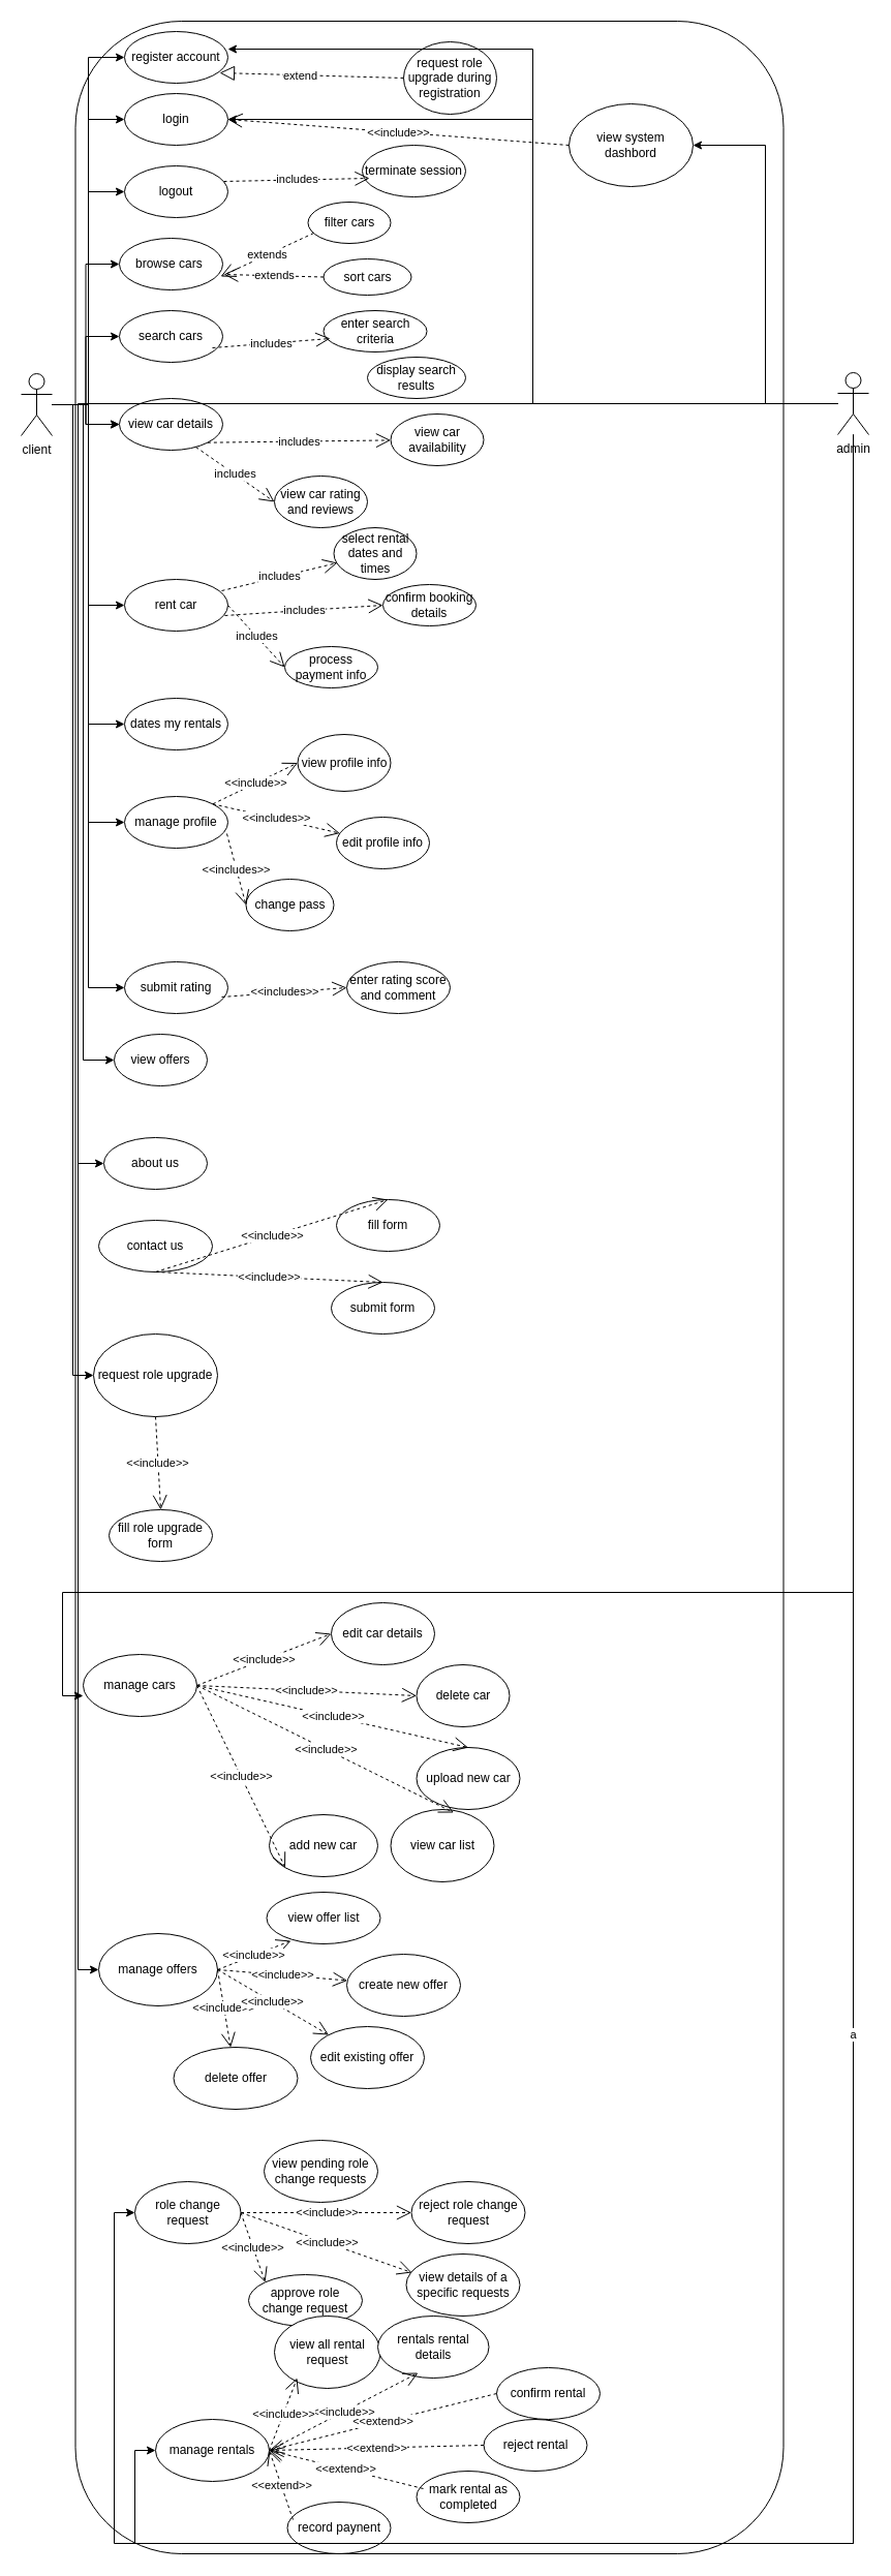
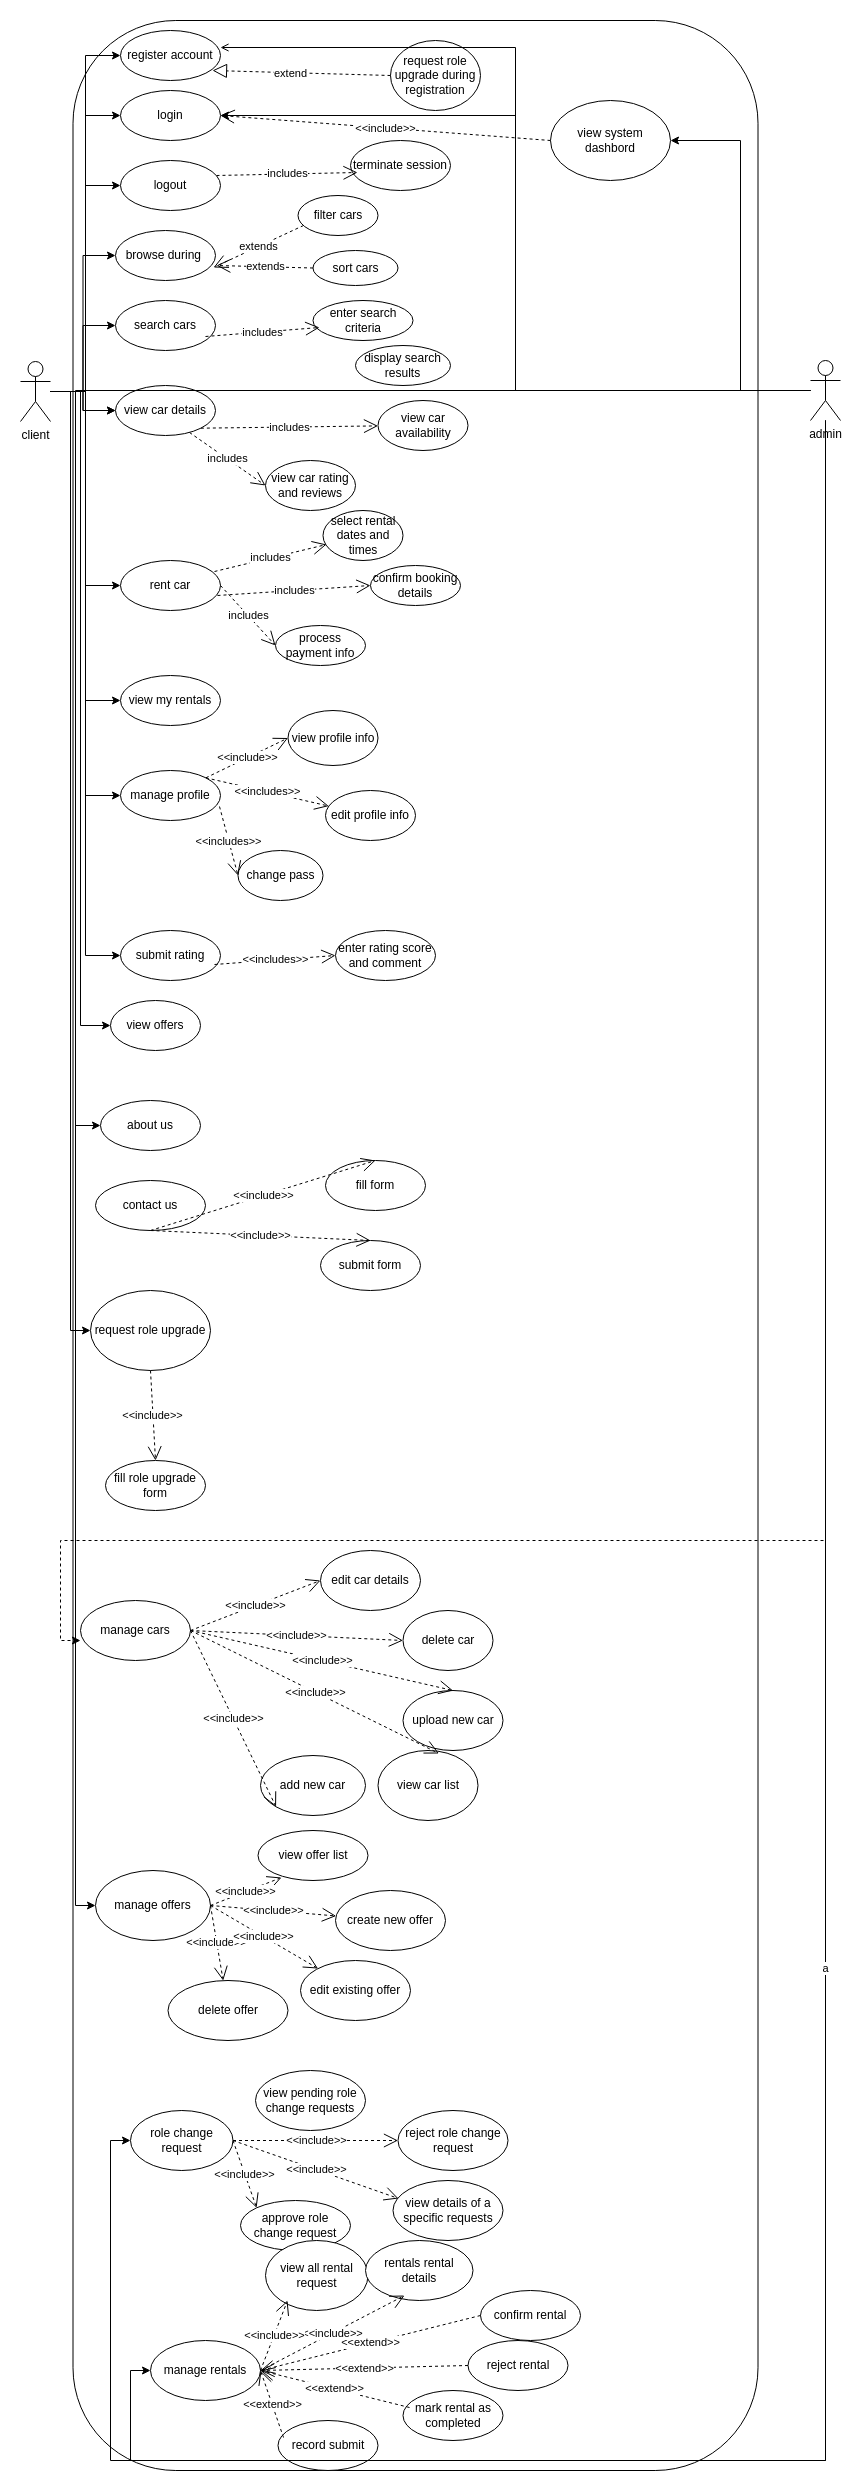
- <mxCell id="91" style="edgeStyle=orthogonalEdgeStyle;rounded=0;orthogonalLoop=1;jettySize=auto;html=1;entryX=1;entryY=0.34;entryDx=0;entryDy=0;entryPerimeter=0;" edge="1" parent="1" source="20" target="28"><mxGeometry relative="1" as="geometry" /></mxCell>
+ <mxCell id="91" style="edgeStyle=orthogonalEdgeStyle;rounded=0;orthogonalLoop=1;jettySize=auto;html=1;entryX=1;entryY=0.34;entryDx=0;entryDy=0;entryPerimeter=0;endArrow=open;" edge="1" parent="1" source="20" target="28"><mxGeometry relative="1" as="geometry" /></mxCell>
- <mxCell id="23" value="browse cars&amp;nbsp;" style="ellipse;whiteSpace=wrap;html=1;" parent="1" vertex="1"><mxGeometry x="115" y="230" width="100" height="50" as="geometry" /></mxCell>
+ <mxCell id="23" value="browse during&amp;nbsp;" style="ellipse;whiteSpace=wrap;html=1;" parent="1" vertex="1"><mxGeometry x="115" y="230" width="100" height="50" as="geometry" /></mxCell>
- <mxCell id="24" value="dates my rentals" style="ellipse;whiteSpace=wrap;html=1;" parent="1" vertex="1"><mxGeometry x="120" y="675" width="100" height="50" as="geometry" /></mxCell>
+ <mxCell id="24" value="view my rentals" style="ellipse;whiteSpace=wrap;html=1;" parent="1" vertex="1"><mxGeometry x="120" y="675" width="100" height="50" as="geometry" /></mxCell>
- <mxCell id="116" style="edgeStyle=orthogonalEdgeStyle;rounded=0;orthogonalLoop=1;jettySize=auto;html=1;entryX=0;entryY=0.667;entryDx=0;entryDy=0;entryPerimeter=0;" edge="1" parent="1" source="20" target="71"><mxGeometry relative="1" as="geometry"><Array as="points"><mxPoint x="825" y="1540" /><mxPoint x="60" y="1540" /><mxPoint x="60" y="1640" /></Array></mxGeometry></mxCell>
+ <mxCell id="116" style="edgeStyle=orthogonalEdgeStyle;rounded=0;orthogonalLoop=1;jettySize=auto;html=1;entryX=0;entryY=0.667;entryDx=0;entryDy=0;entryPerimeter=0;dashed=1;" edge="1" parent="1" source="20" target="71"><mxGeometry relative="1" as="geometry"><Array as="points"><mxPoint x="825" y="1540" /><mxPoint x="60" y="1540" /><mxPoint x="60" y="1640" /></Array></mxGeometry></mxCell>
- <mxCell id="109" value="record paynent" style="ellipse;whiteSpace=wrap;html=1;" vertex="1" parent="1"><mxGeometry x="277.5" y="2420" width="100" height="50" as="geometry" /></mxCell>
+ <mxCell id="109" value="record submit" style="ellipse;whiteSpace=wrap;html=1;" vertex="1" parent="1"><mxGeometry x="277.5" y="2420" width="100" height="50" as="geometry" /></mxCell>
